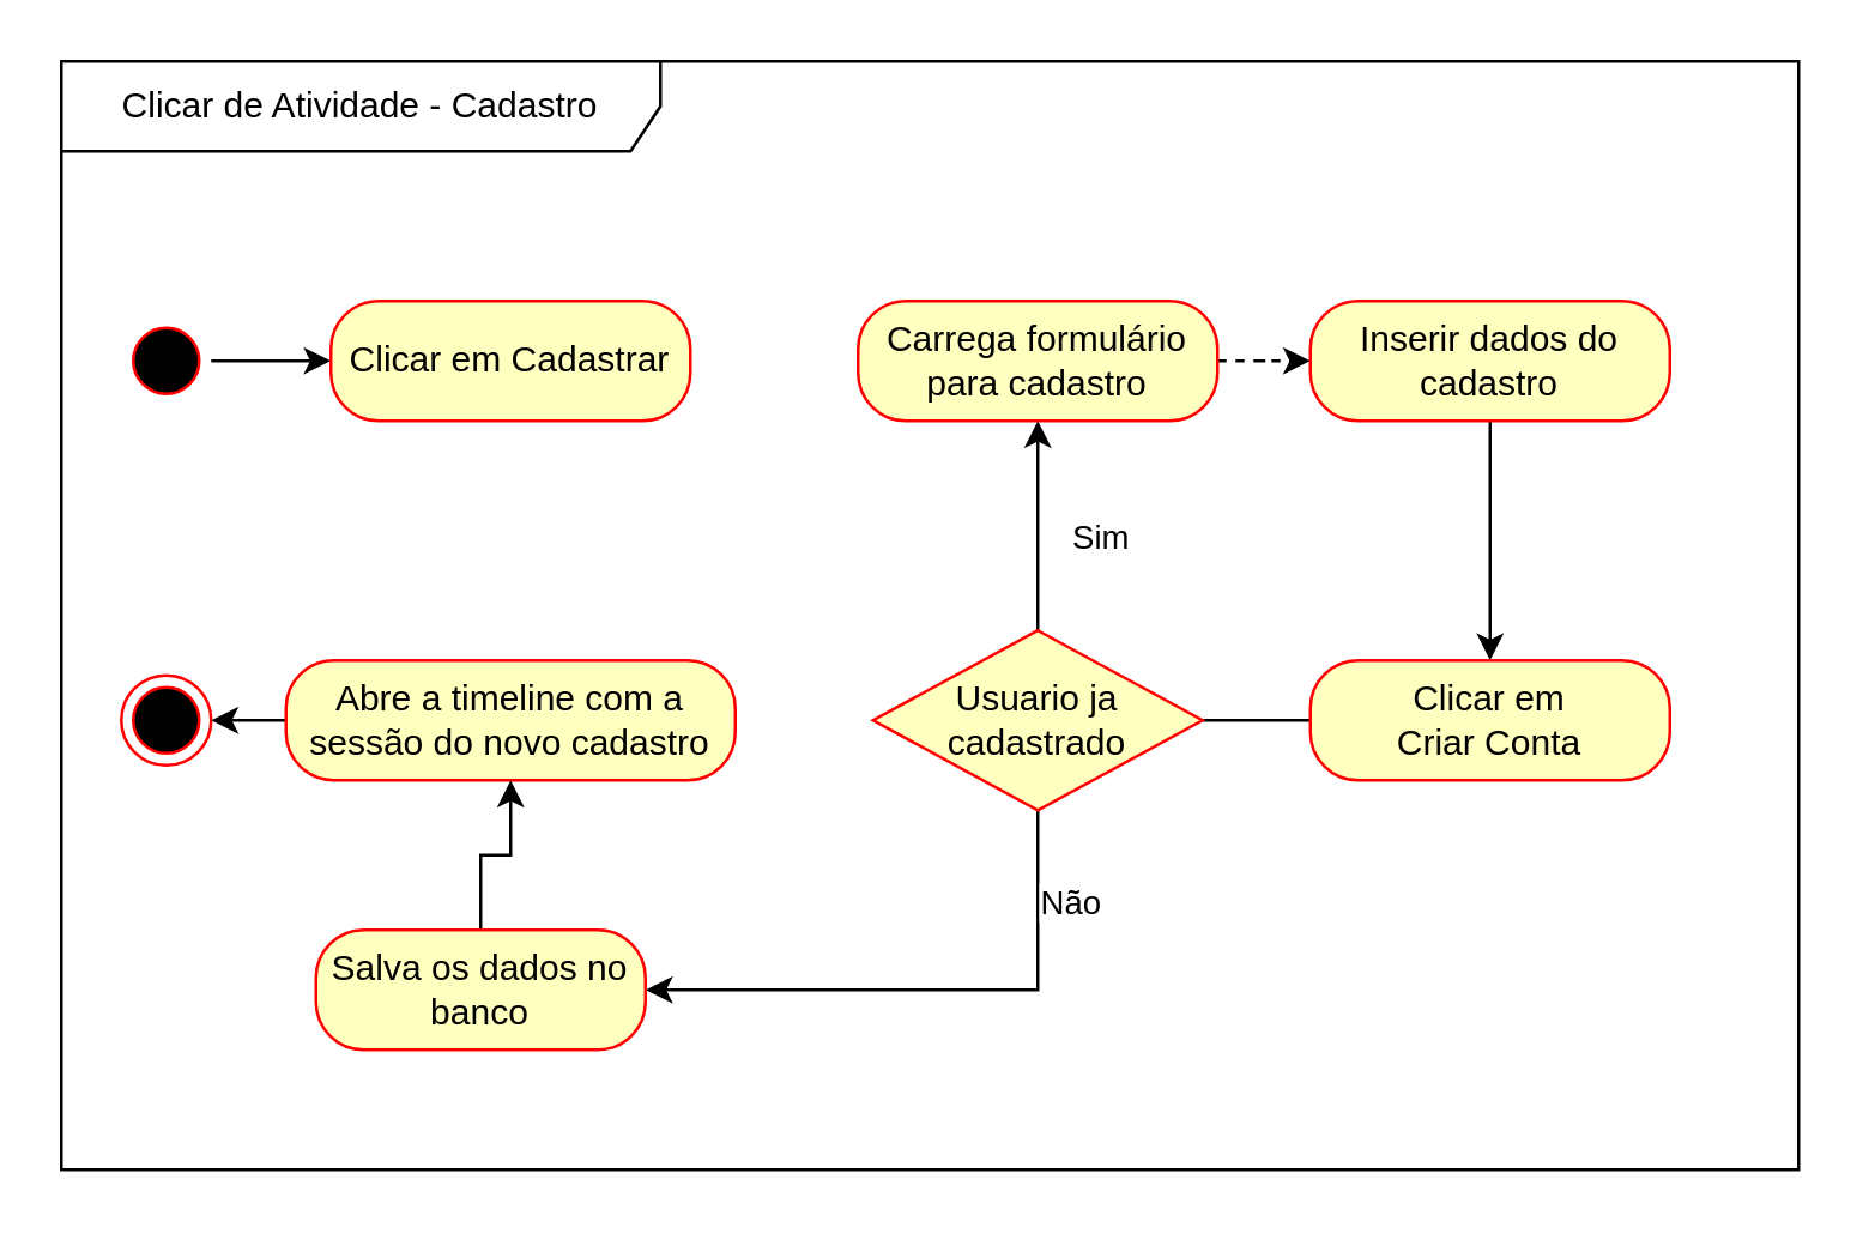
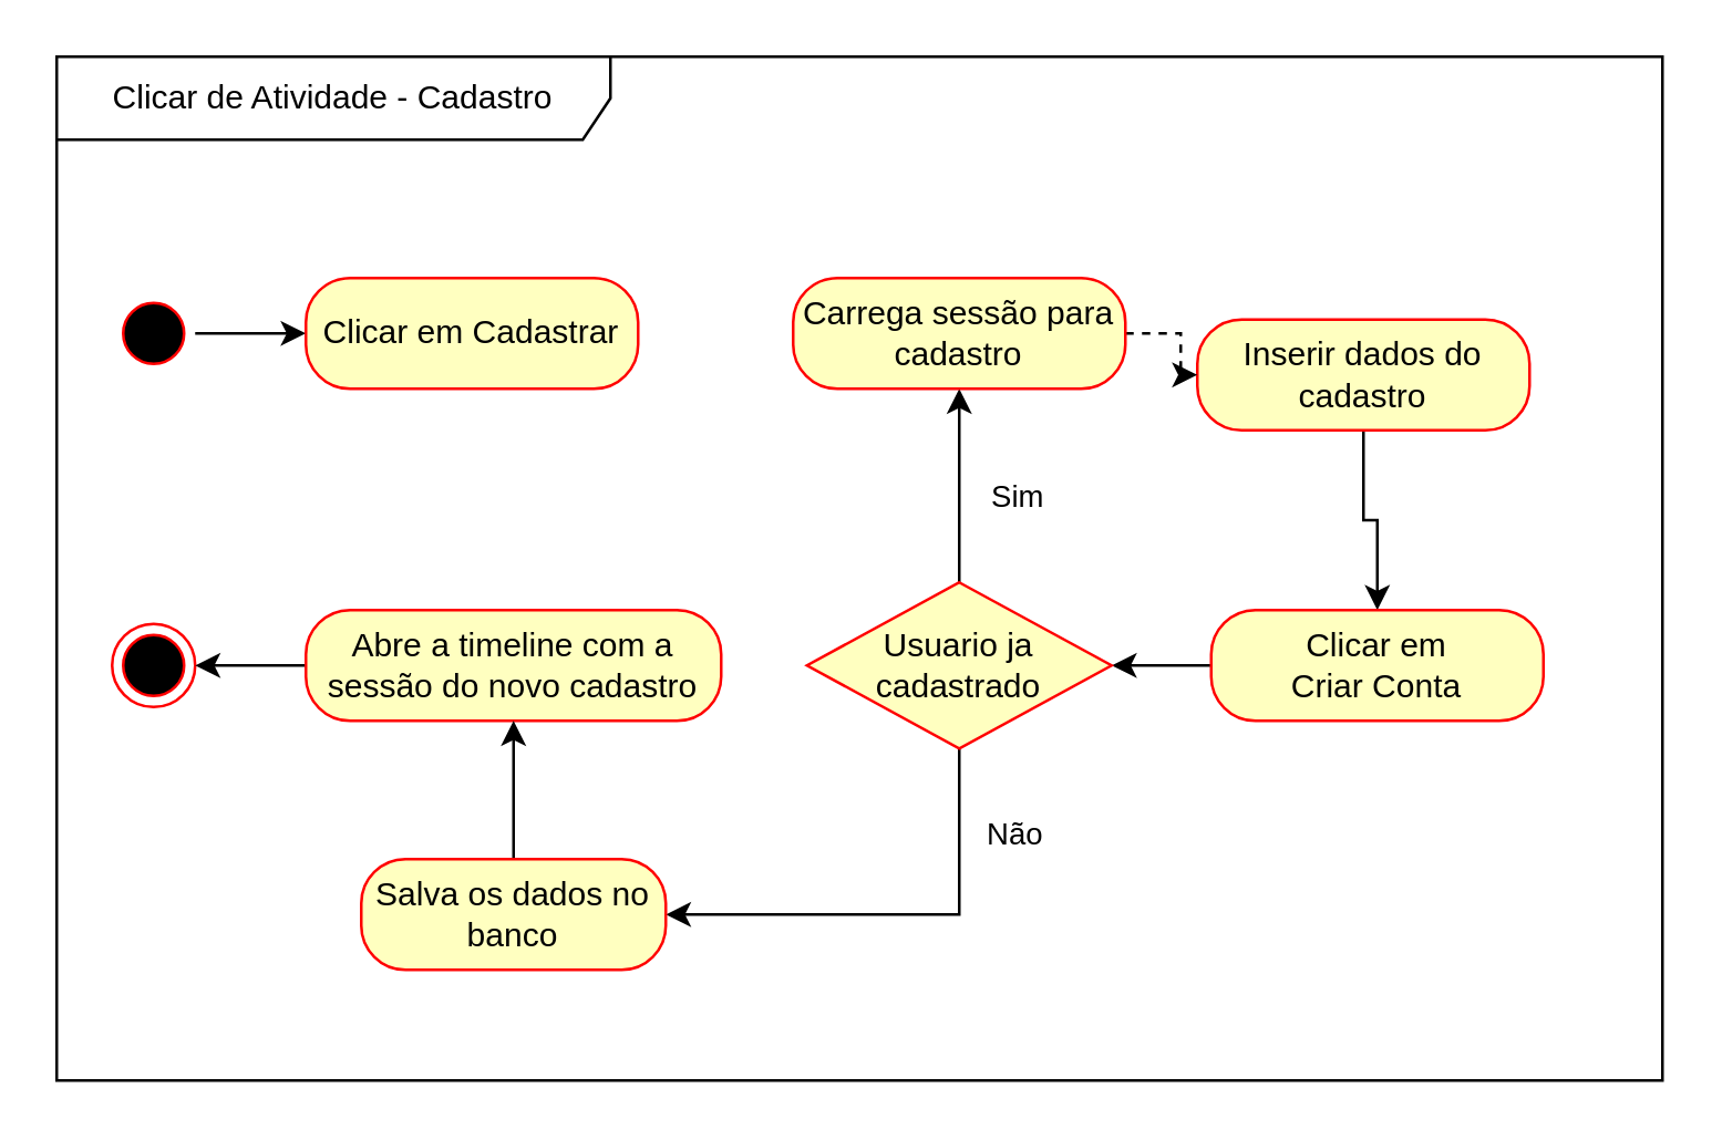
- <mxCell id="17" value="Carrega formulário para cadastro" style="rounded=1;whiteSpace=wrap;html=1;arcSize=40;fontColor=#000000;fillColor=#ffffc0;strokeColor=#ff0000;" vertex="1" parent="1"><mxGeometry x="286" y="100" width="120" height="40" as="geometry" /></mxCell>
+ <mxCell id="17" value="Carrega sessão para cadastro" style="rounded=1;whiteSpace=wrap;html=1;arcSize=40;fontColor=#000000;fillColor=#ffffc0;strokeColor=#ff0000;" vertex="1" parent="1"><mxGeometry x="286" y="100" width="120" height="40" as="geometry" /></mxCell>
- <mxCell id="7" value="Inserir dados do cadastro" style="rounded=1;whiteSpace=wrap;html=1;arcSize=40;fontColor=#000000;fillColor=#ffffc0;strokeColor=#ff0000;" parent="1" vertex="1"><mxGeometry x="437" y="100" width="120" height="40" as="geometry" /></mxCell>
+ <mxCell id="7" value="Inserir dados do cadastro" style="rounded=1;whiteSpace=wrap;html=1;arcSize=40;fontColor=#000000;fillColor=#ffffc0;strokeColor=#ff0000;" parent="1" vertex="1"><mxGeometry x="432" y="115" width="120" height="40" as="geometry" /></mxCell>
- <mxCell id="19" value="Abre a timeline com a sessão do novo cadastro" style="rounded=1;whiteSpace=wrap;html=1;arcSize=40;fontColor=#000000;fillColor=#ffffc0;strokeColor=#ff0000;" vertex="1" parent="1"><mxGeometry x="95" y="220" width="150" height="40" as="geometry" /></mxCell>
+ <mxCell id="19" value="Abre a timeline com a sessão do novo cadastro" style="rounded=1;whiteSpace=wrap;html=1;arcSize=40;fontColor=#000000;fillColor=#ffffc0;strokeColor=#ff0000;" vertex="1" parent="1"><mxGeometry x="110" y="220" width="150" height="40" as="geometry" /></mxCell>
- <mxCell id="9" value="" style="edgeStyle=orthogonalEdgeStyle;rounded=0;orthogonalLoop=1;jettySize=auto;html=1;endArrow=none;" edge="1" parent="1" source="10" target="15"><mxGeometry relative="1" as="geometry" /></mxCell>
+ <mxCell id="9" value="" style="edgeStyle=orthogonalEdgeStyle;rounded=0;orthogonalLoop=1;jettySize=auto;html=1;" edge="1" parent="1" source="10" target="15"><mxGeometry relative="1" as="geometry" /></mxCell>
- <mxCell id="21" value="Salva os dados no banco" style="rounded=1;whiteSpace=wrap;html=1;arcSize=40;fontColor=#000000;fillColor=#ffffc0;strokeColor=#ff0000;" vertex="1" parent="1"><mxGeometry x="105" y="310" width="110" height="40" as="geometry" /></mxCell>
+ <mxCell id="21" value="Salva os dados no banco" style="rounded=1;whiteSpace=wrap;html=1;arcSize=40;fontColor=#000000;fillColor=#ffffc0;strokeColor=#ff0000;" vertex="1" parent="1"><mxGeometry x="130" y="310" width="110" height="40" as="geometry" /></mxCell>
